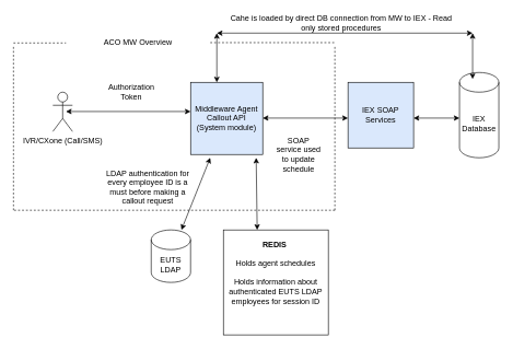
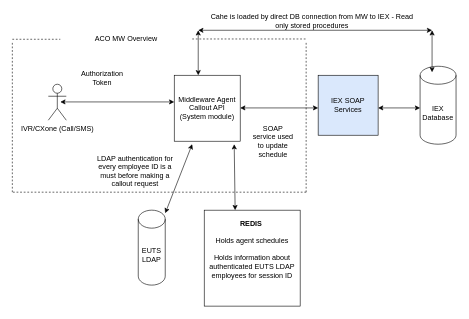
- <mxCell id="4" value="Authorization Token" style="text;html=1;strokeColor=none;fillColor=none;align=center;verticalAlign=middle;whiteSpace=wrap;rounded=0;" parent="1" vertex="1"><mxGeometry x="160" y="125" width="80" height="30" as="geometry" /></mxCell>
+ <mxCell id="4" value="Authorization Token" style="text;html=1;strokeColor=none;fillColor=none;align=center;verticalAlign=middle;whiteSpace=wrap;rounded=0;" parent="1" vertex="1"><mxGeometry x="130" y="115" width="80" height="30" as="geometry" /></mxCell>
- <mxCell id="5" value="&lt;div&gt;Middleware Agent Callout API&lt;/div&gt;&lt;div&gt;(System module)&lt;/div&gt;" style="whiteSpace=wrap;html=1;aspect=fixed;fillColor=#dae8fc;" parent="1" vertex="1"><mxGeometry x="290" y="125" width="110" height="110" as="geometry" /></mxCell>
+ <mxCell id="5" value="&lt;div&gt;Middleware Agent Callout API&lt;/div&gt;&lt;div&gt;(System module)&lt;/div&gt;" style="whiteSpace=wrap;html=1;aspect=fixed;" parent="1" vertex="1"><mxGeometry x="290" y="125" width="110" height="110" as="geometry" /></mxCell>
- <mxCell id="23" value="EUTS LDAP" style="shape=cylinder3;whiteSpace=wrap;html=1;boundedLbl=1;backgroundOutline=1;size=15;" parent="1" vertex="1"><mxGeometry x="230" y="350" width="60" height="80" as="geometry" /></mxCell>
+ <mxCell id="23" value="EUTS LDAP" style="shape=cylinder3;whiteSpace=wrap;html=1;boundedLbl=1;backgroundOutline=1;size=15;" parent="1" vertex="1"><mxGeometry x="230" y="350" width="45" height="125" as="geometry" /></mxCell>
